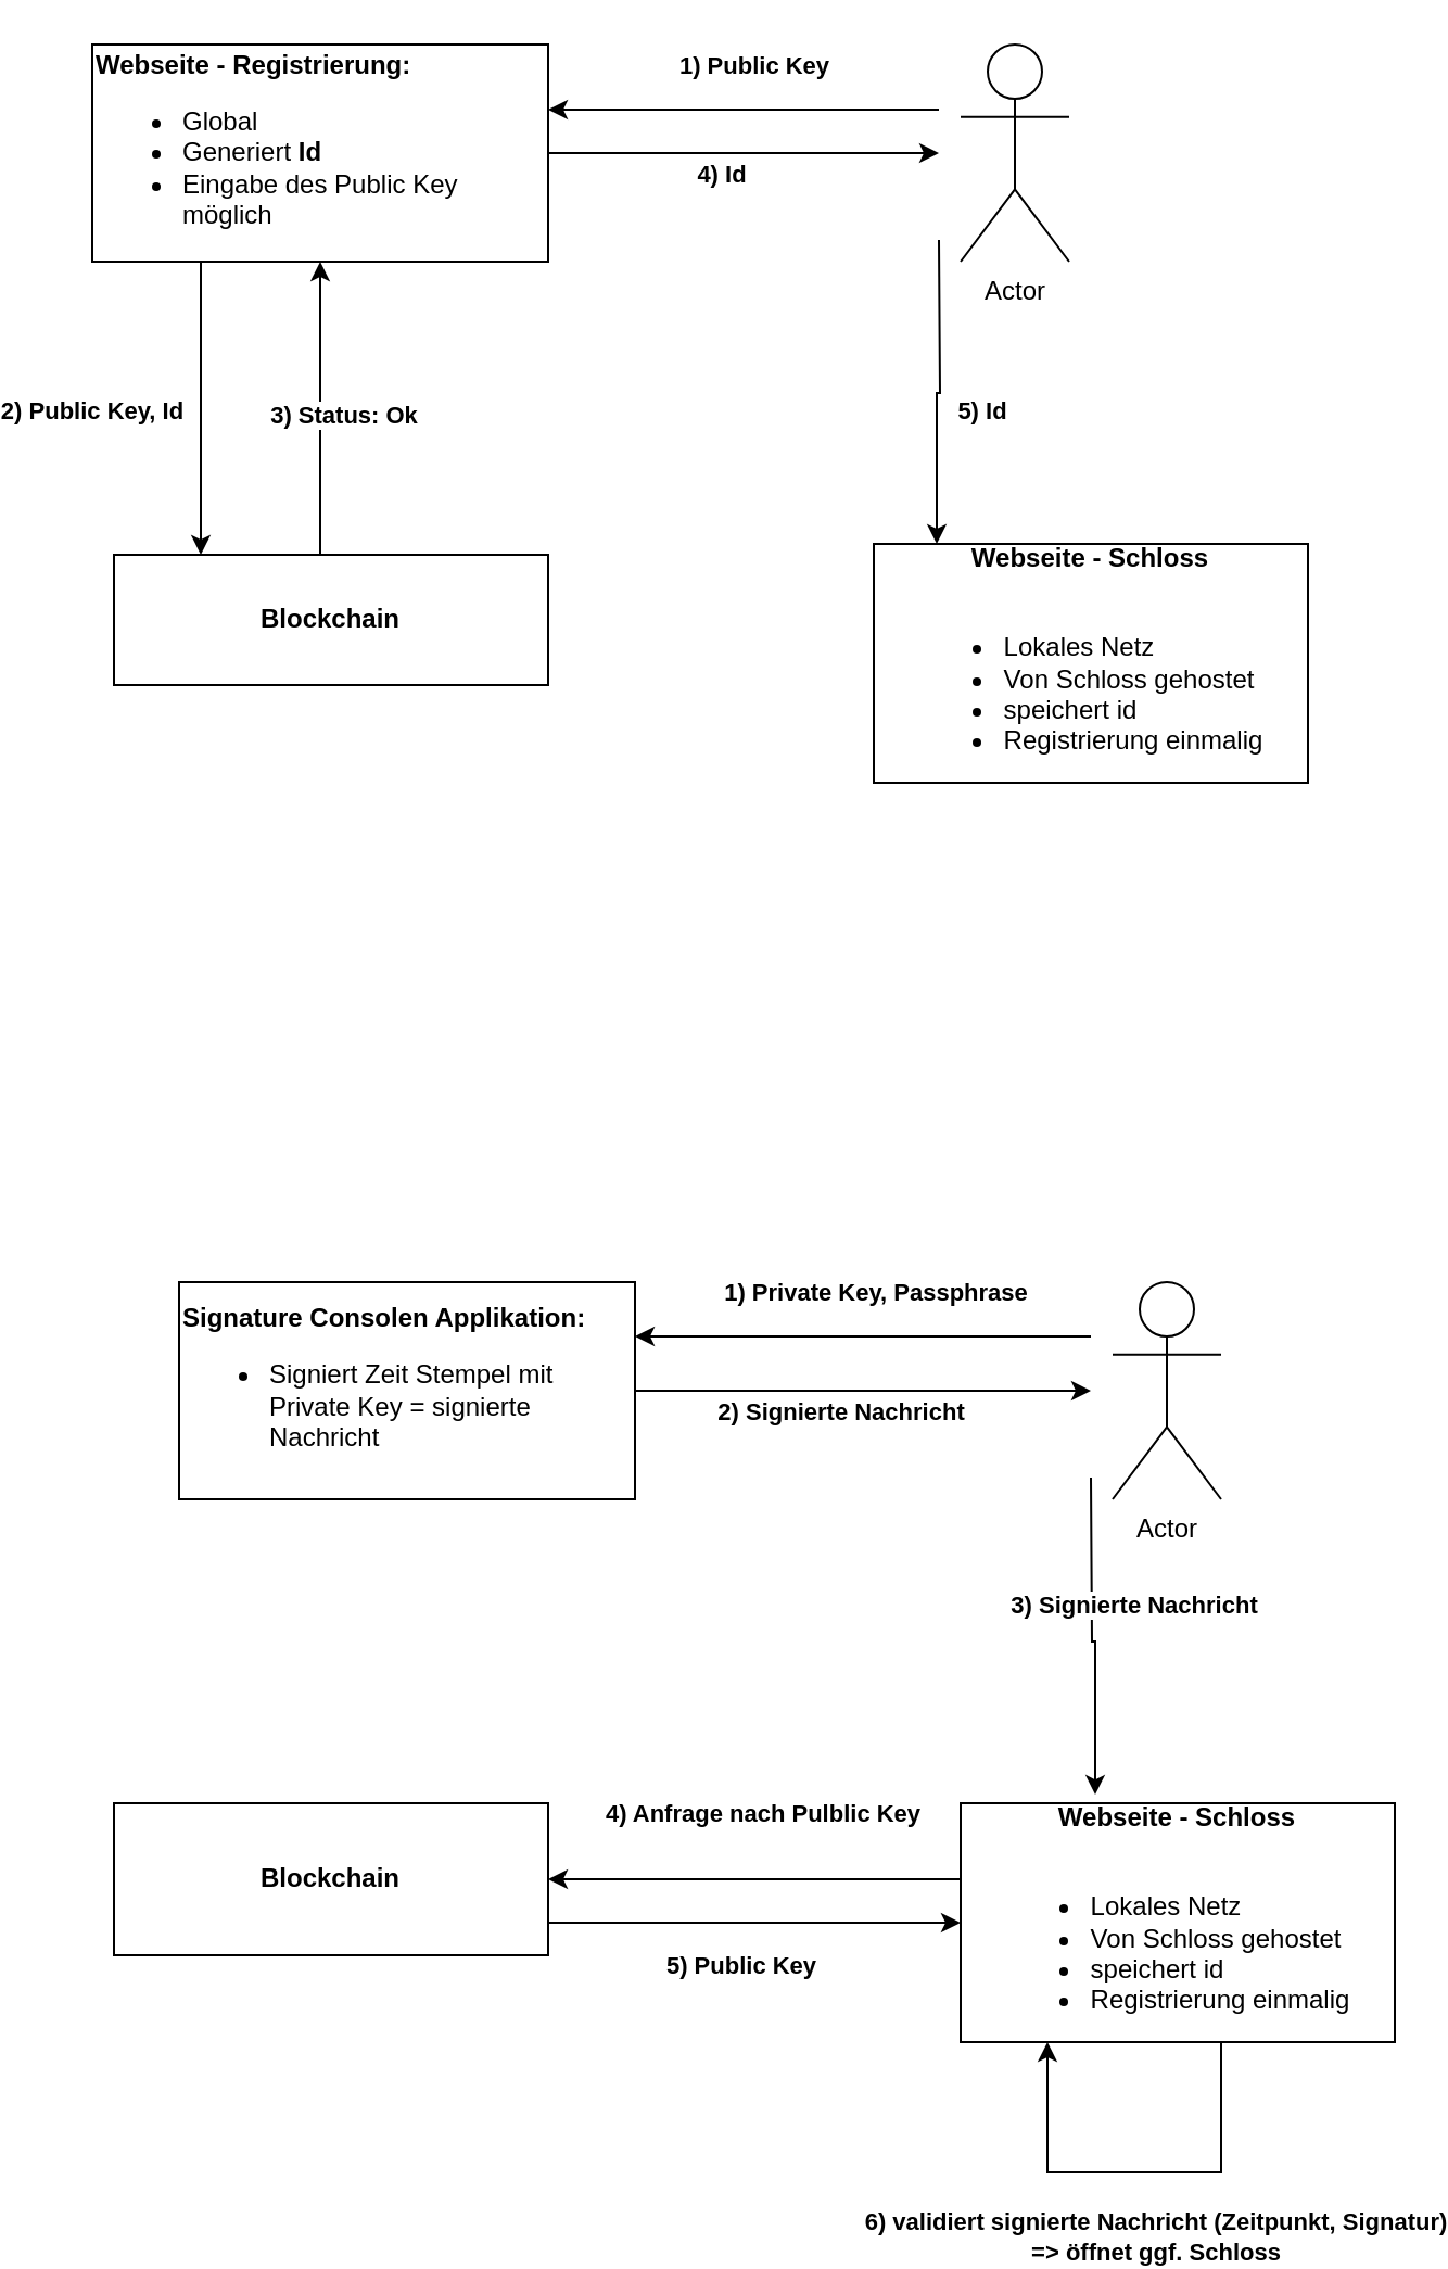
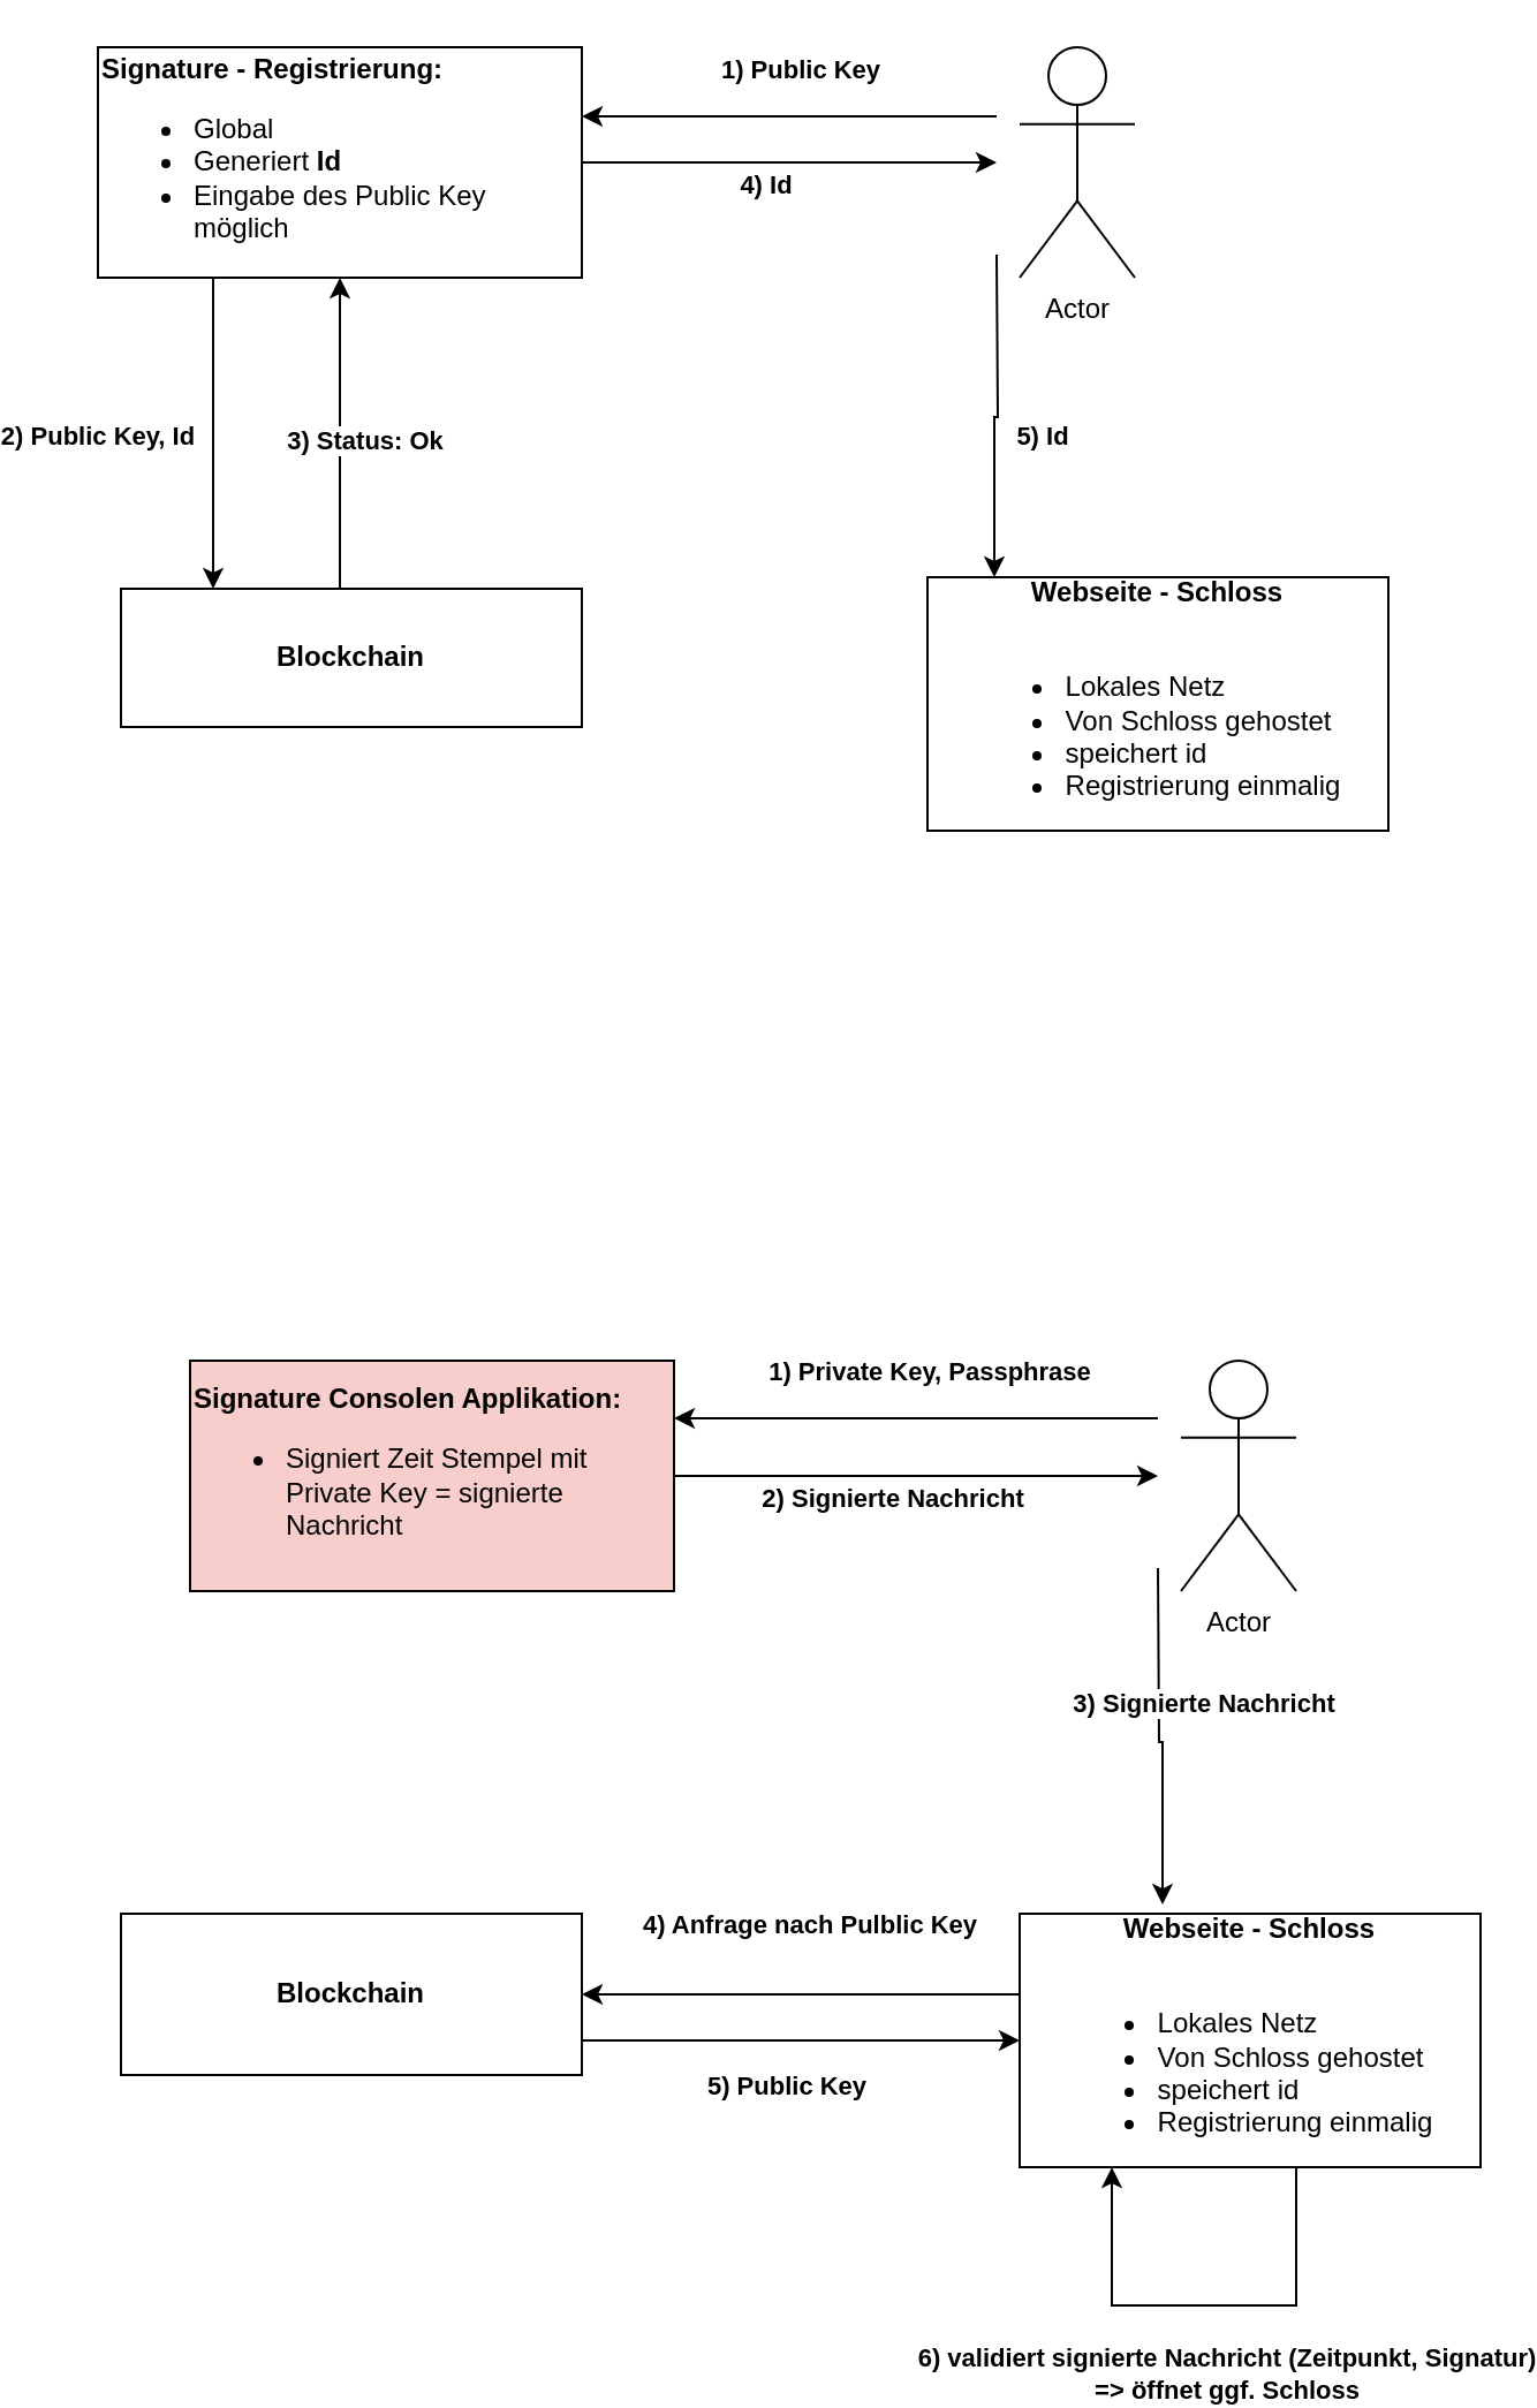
- <mxCell id="4" value="&lt;b&gt;Webseite - Registrierung:&lt;/b&gt;&lt;br&gt;&lt;div&gt;&lt;ul&gt;&lt;li&gt;&lt;span&gt;Global&lt;/span&gt;&lt;/li&gt;&lt;li&gt;Generiert &lt;b&gt;Id&lt;/b&gt;&lt;/li&gt;&lt;li&gt;Eingabe des Public Key möglich&lt;/li&gt;&lt;/ul&gt;&lt;/div&gt;" style="rounded=0;whiteSpace=wrap;html=1;align=left;" parent="1" vertex="1"><mxGeometry x="20" y="20" width="210" height="100" as="geometry" /></mxCell>
+ <mxCell id="4" value="&lt;b&gt;Signature - Registrierung:&lt;/b&gt;&lt;br&gt;&lt;div&gt;&lt;ul&gt;&lt;li&gt;&lt;span&gt;Global&lt;/span&gt;&lt;/li&gt;&lt;li&gt;Generiert &lt;b&gt;Id&lt;/b&gt;&lt;/li&gt;&lt;li&gt;Eingabe des Public Key möglich&lt;/li&gt;&lt;/ul&gt;&lt;/div&gt;" style="rounded=0;whiteSpace=wrap;html=1;align=left;" parent="1" vertex="1"><mxGeometry x="20" y="20" width="210" height="100" as="geometry" /></mxCell>
- <mxCell id="13" value="&lt;b&gt;Signature Consolen Applikation:&lt;/b&gt;&lt;br&gt;&lt;div&gt;&lt;ul&gt;&lt;li&gt;Signiert Zeit Stempel mit Private Key = signierte Nachricht&lt;/li&gt;&lt;/ul&gt;&lt;/div&gt;" style="rounded=0;whiteSpace=wrap;html=1;align=left;" vertex="1" parent="1"><mxGeometry x="60" y="590" width="210" height="100" as="geometry" /></mxCell>
+ <mxCell id="13" value="&lt;b&gt;Signature Consolen Applikation:&lt;/b&gt;&lt;br&gt;&lt;div&gt;&lt;ul&gt;&lt;li&gt;Signiert Zeit Stempel mit Private Key = signierte Nachricht&lt;/li&gt;&lt;/ul&gt;&lt;/div&gt;" style="rounded=0;whiteSpace=wrap;html=1;align=left;fillColor=#f8cecc;" vertex="1" parent="1"><mxGeometry x="60" y="590" width="210" height="100" as="geometry" /></mxCell>
